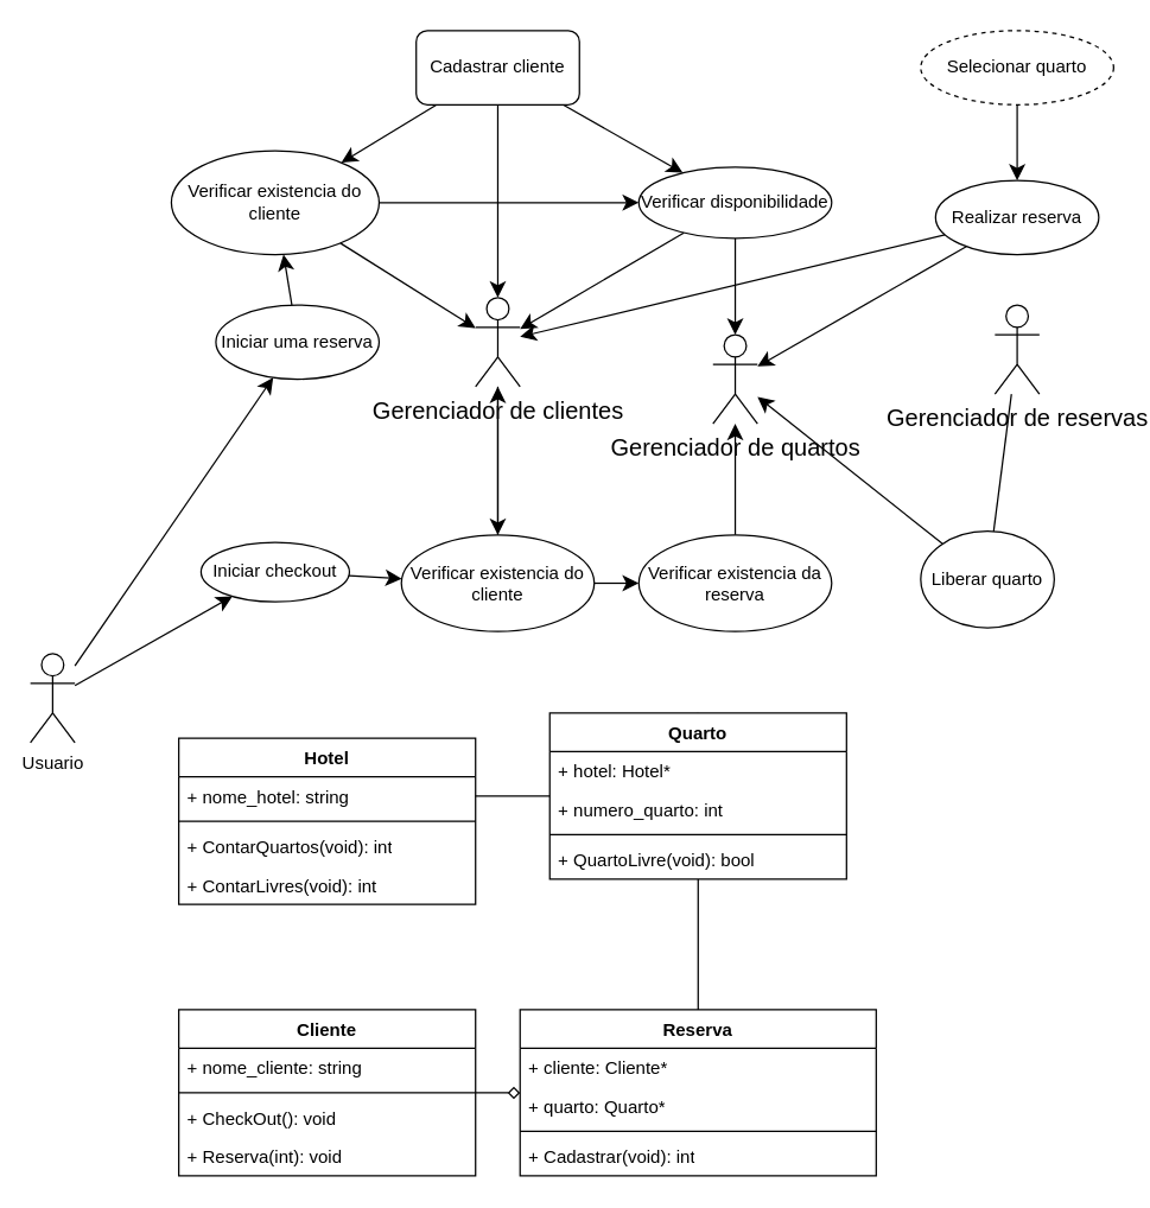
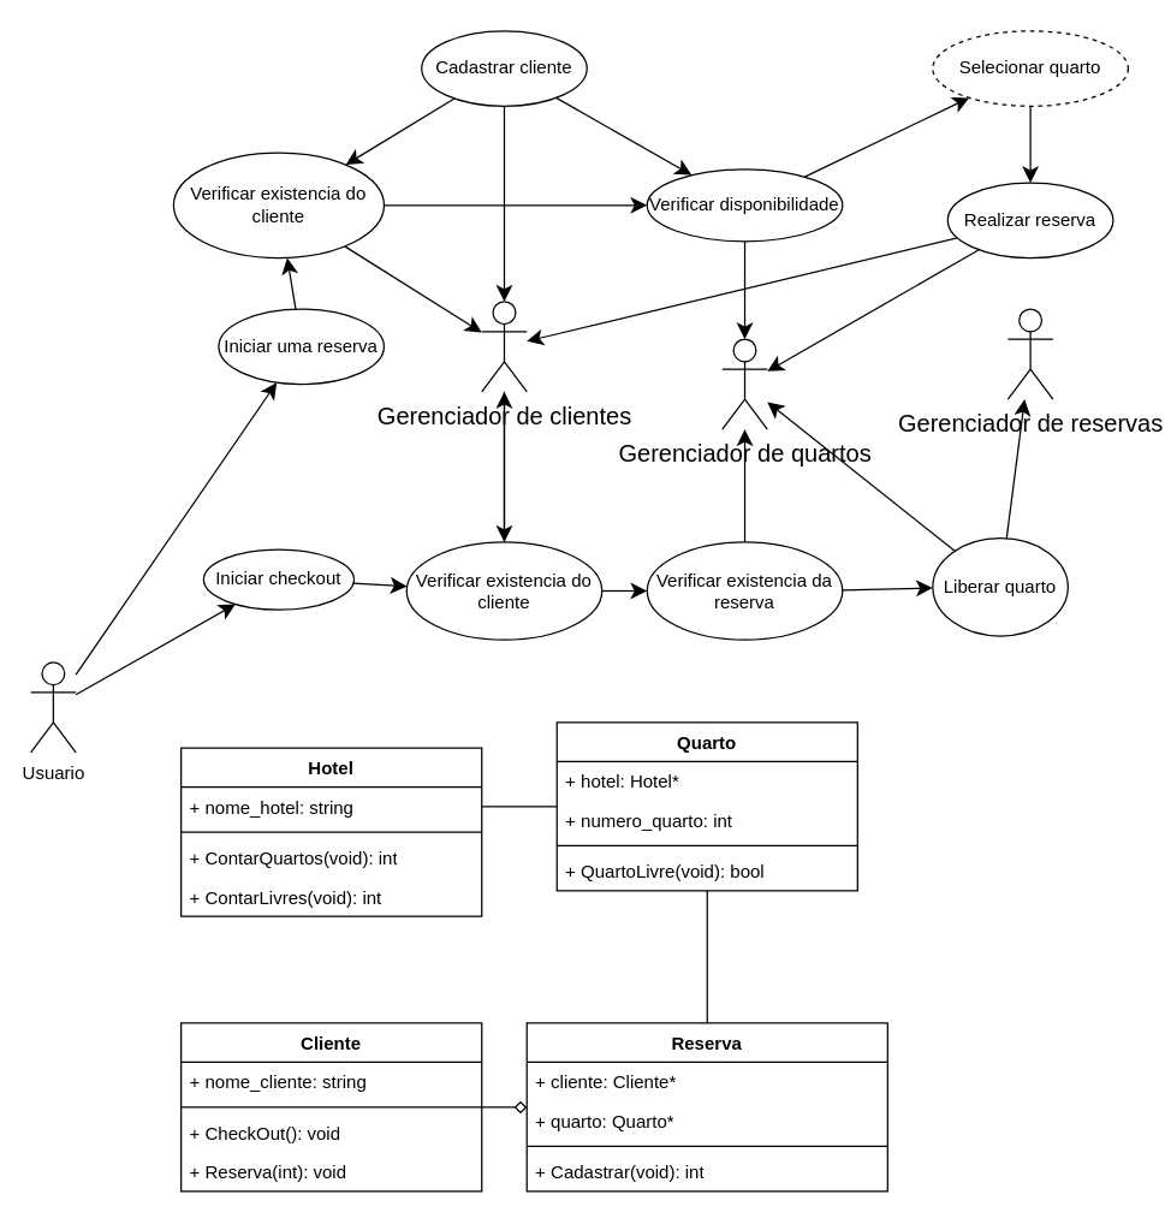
- <mxCell id="44" value="Cadastrar cliente" style="whiteSpace=wrap;html=1;fontSize=12;rounded=1;" vertex="1" parent="1"><mxGeometry x="280" y="20" width="110" height="50" as="geometry" /></mxCell>
+ <mxCell id="44" value="Cadastrar cliente" style="ellipse;whiteSpace=wrap;html=1;fontSize=12;" vertex="1" parent="1"><mxGeometry x="280" y="20" width="110" height="50" as="geometry" /></mxCell>
- <mxCell id="35" style="edgeStyle=none;curved=1;rounded=0;orthogonalLoop=1;jettySize=auto;html=1;fontSize=12;startSize=8;endSize=8;" edge="1" parent="1" source="34" target="58"><mxGeometry relative="1" as="geometry" /></mxCell>
+ <mxCell id="35" style="edgeStyle=none;curved=1;rounded=0;orthogonalLoop=1;jettySize=auto;html=1;fontSize=12;startSize=8;endSize=8;" edge="1" parent="1" source="34" target="32"><mxGeometry relative="1" as="geometry" /></mxCell>
- <mxCell id="54" style="edgeStyle=none;curved=1;rounded=0;orthogonalLoop=1;jettySize=auto;html=1;fontSize=12;startSize=8;endSize=8;endArrow=none;" edge="1" parent="1" source="56" target="60"><mxGeometry relative="1" as="geometry" /></mxCell>
+ <mxCell id="54" style="edgeStyle=none;curved=1;rounded=0;orthogonalLoop=1;jettySize=auto;html=1;fontSize=12;startSize=8;endSize=8;" edge="1" parent="1" source="56" target="60"><mxGeometry relative="1" as="geometry" /></mxCell>
+ <mxCell id="51" style="edgeStyle=none;curved=1;rounded=0;orthogonalLoop=1;jettySize=auto;html=1;fontSize=12;startSize=8;endSize=8;" edge="1" parent="1" source="53" target="56"><mxGeometry relative="1" as="geometry" /></mxCell>
